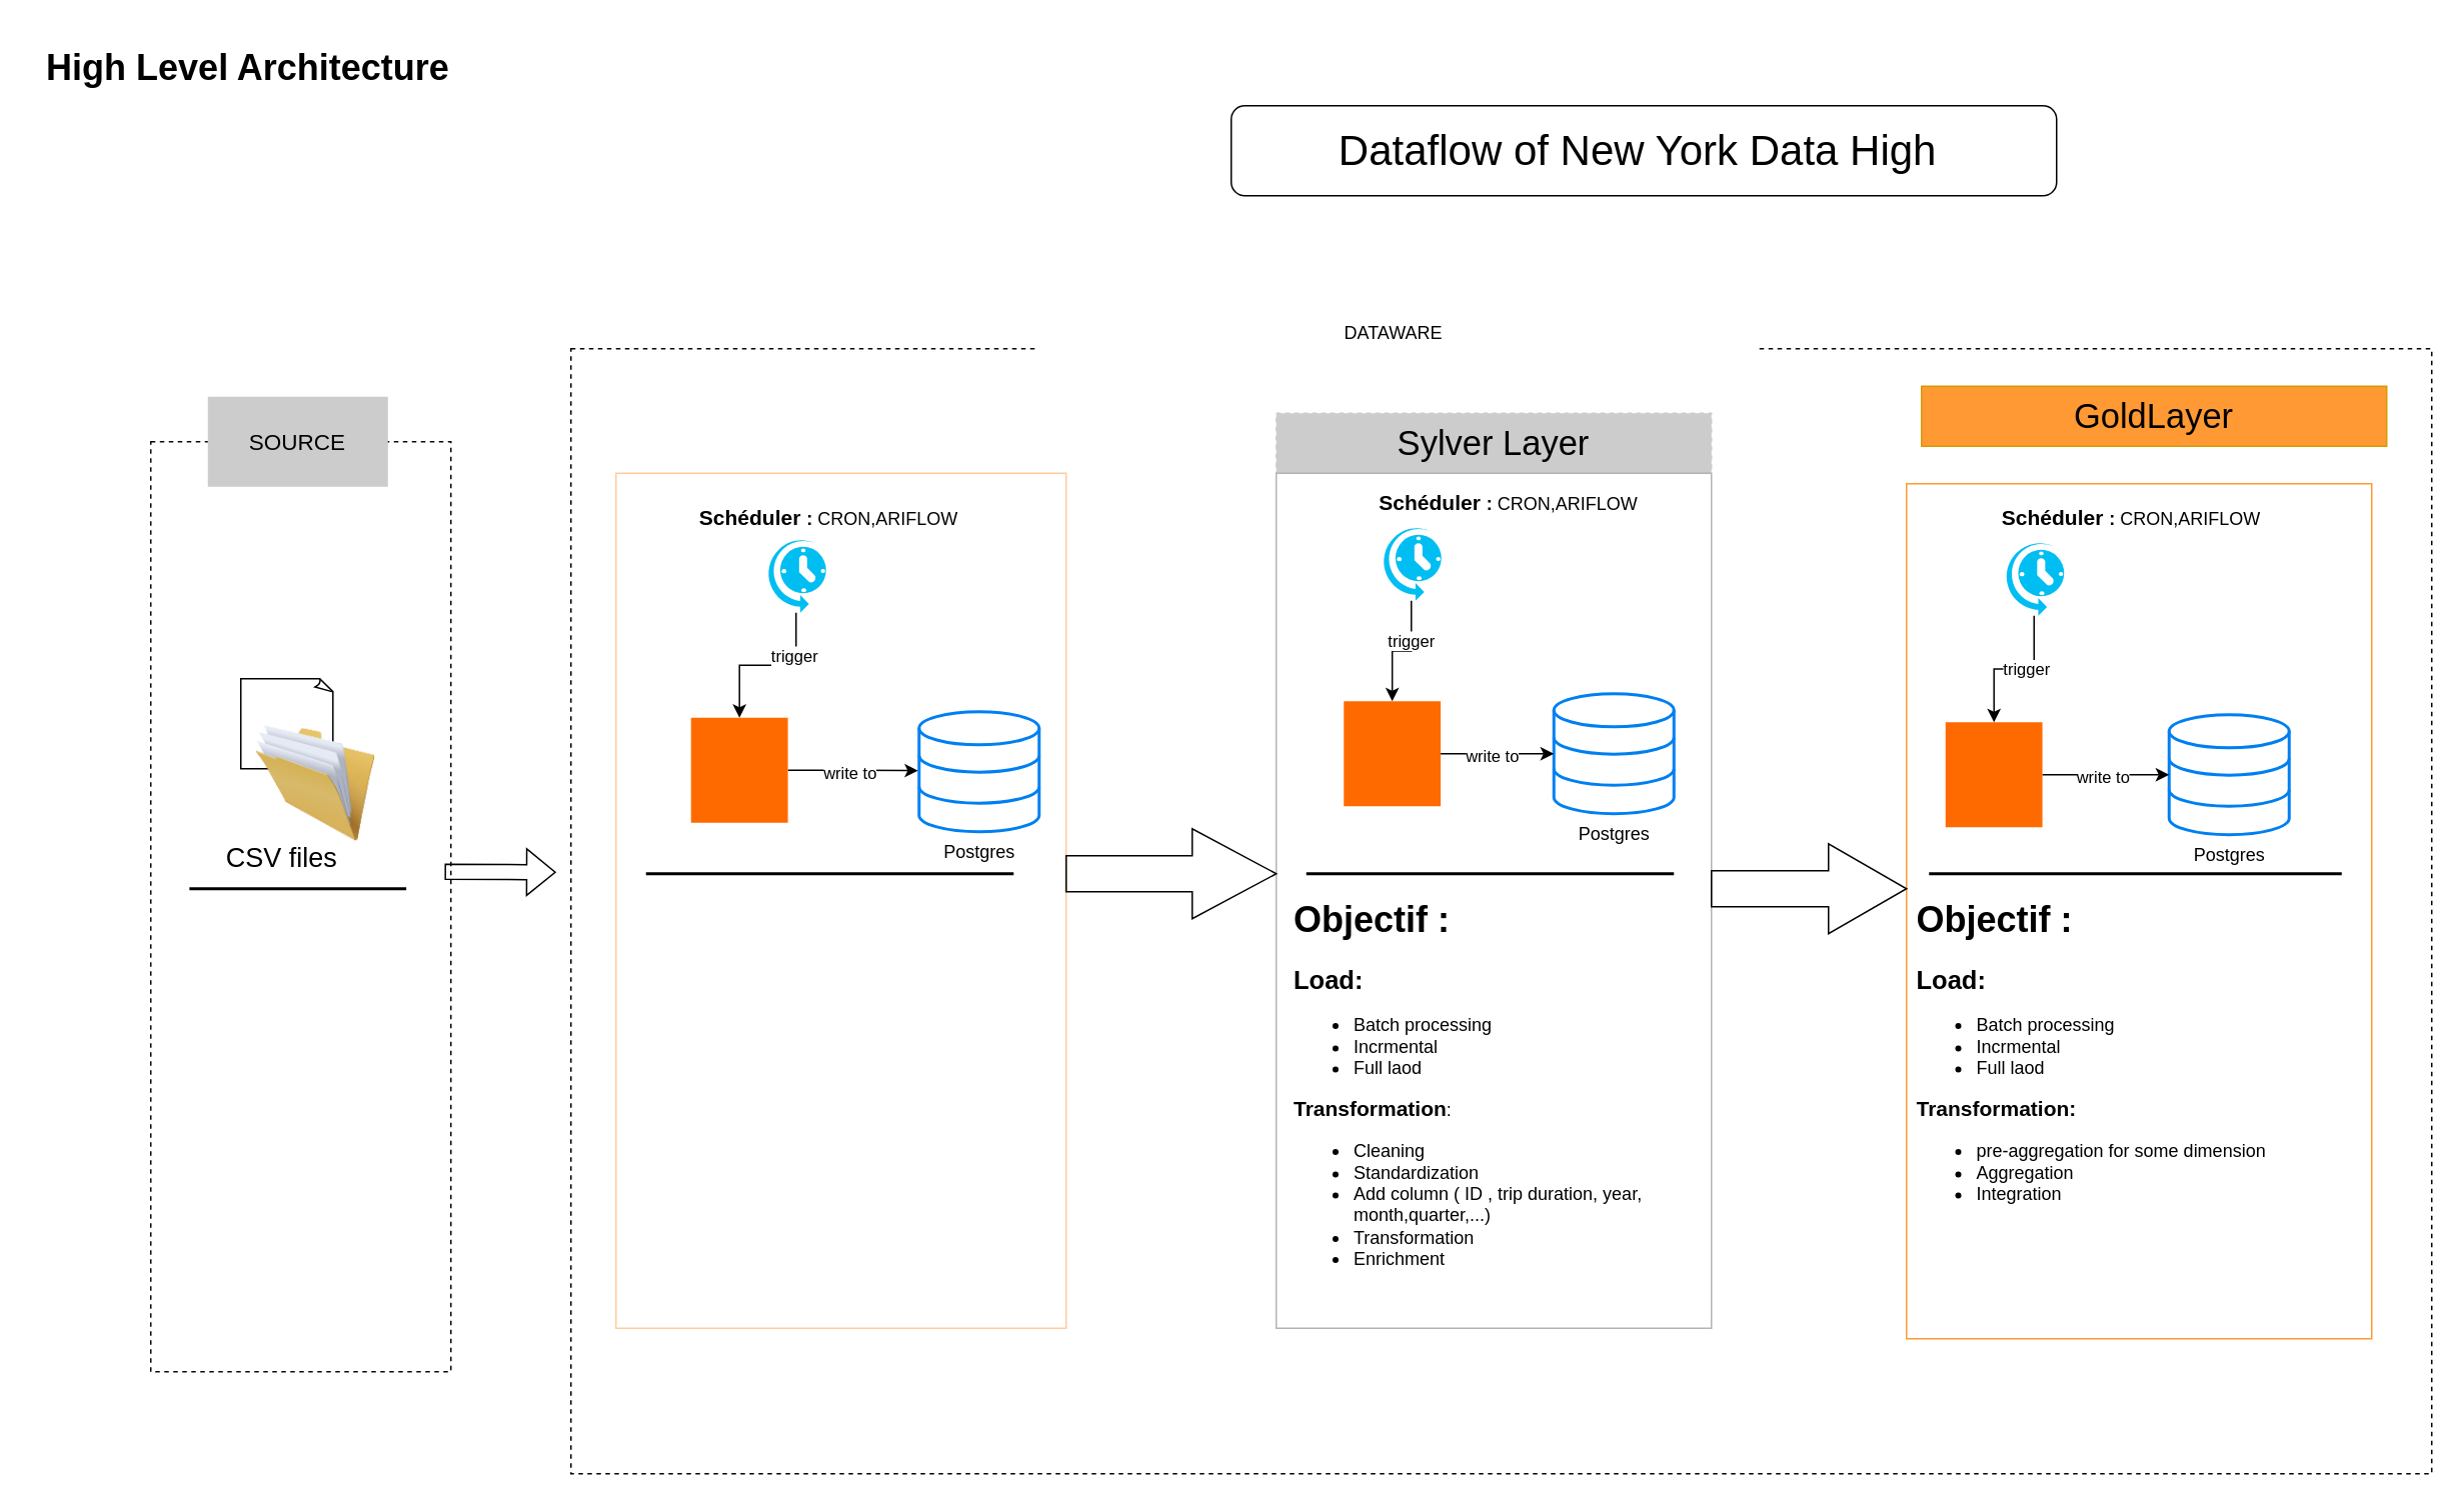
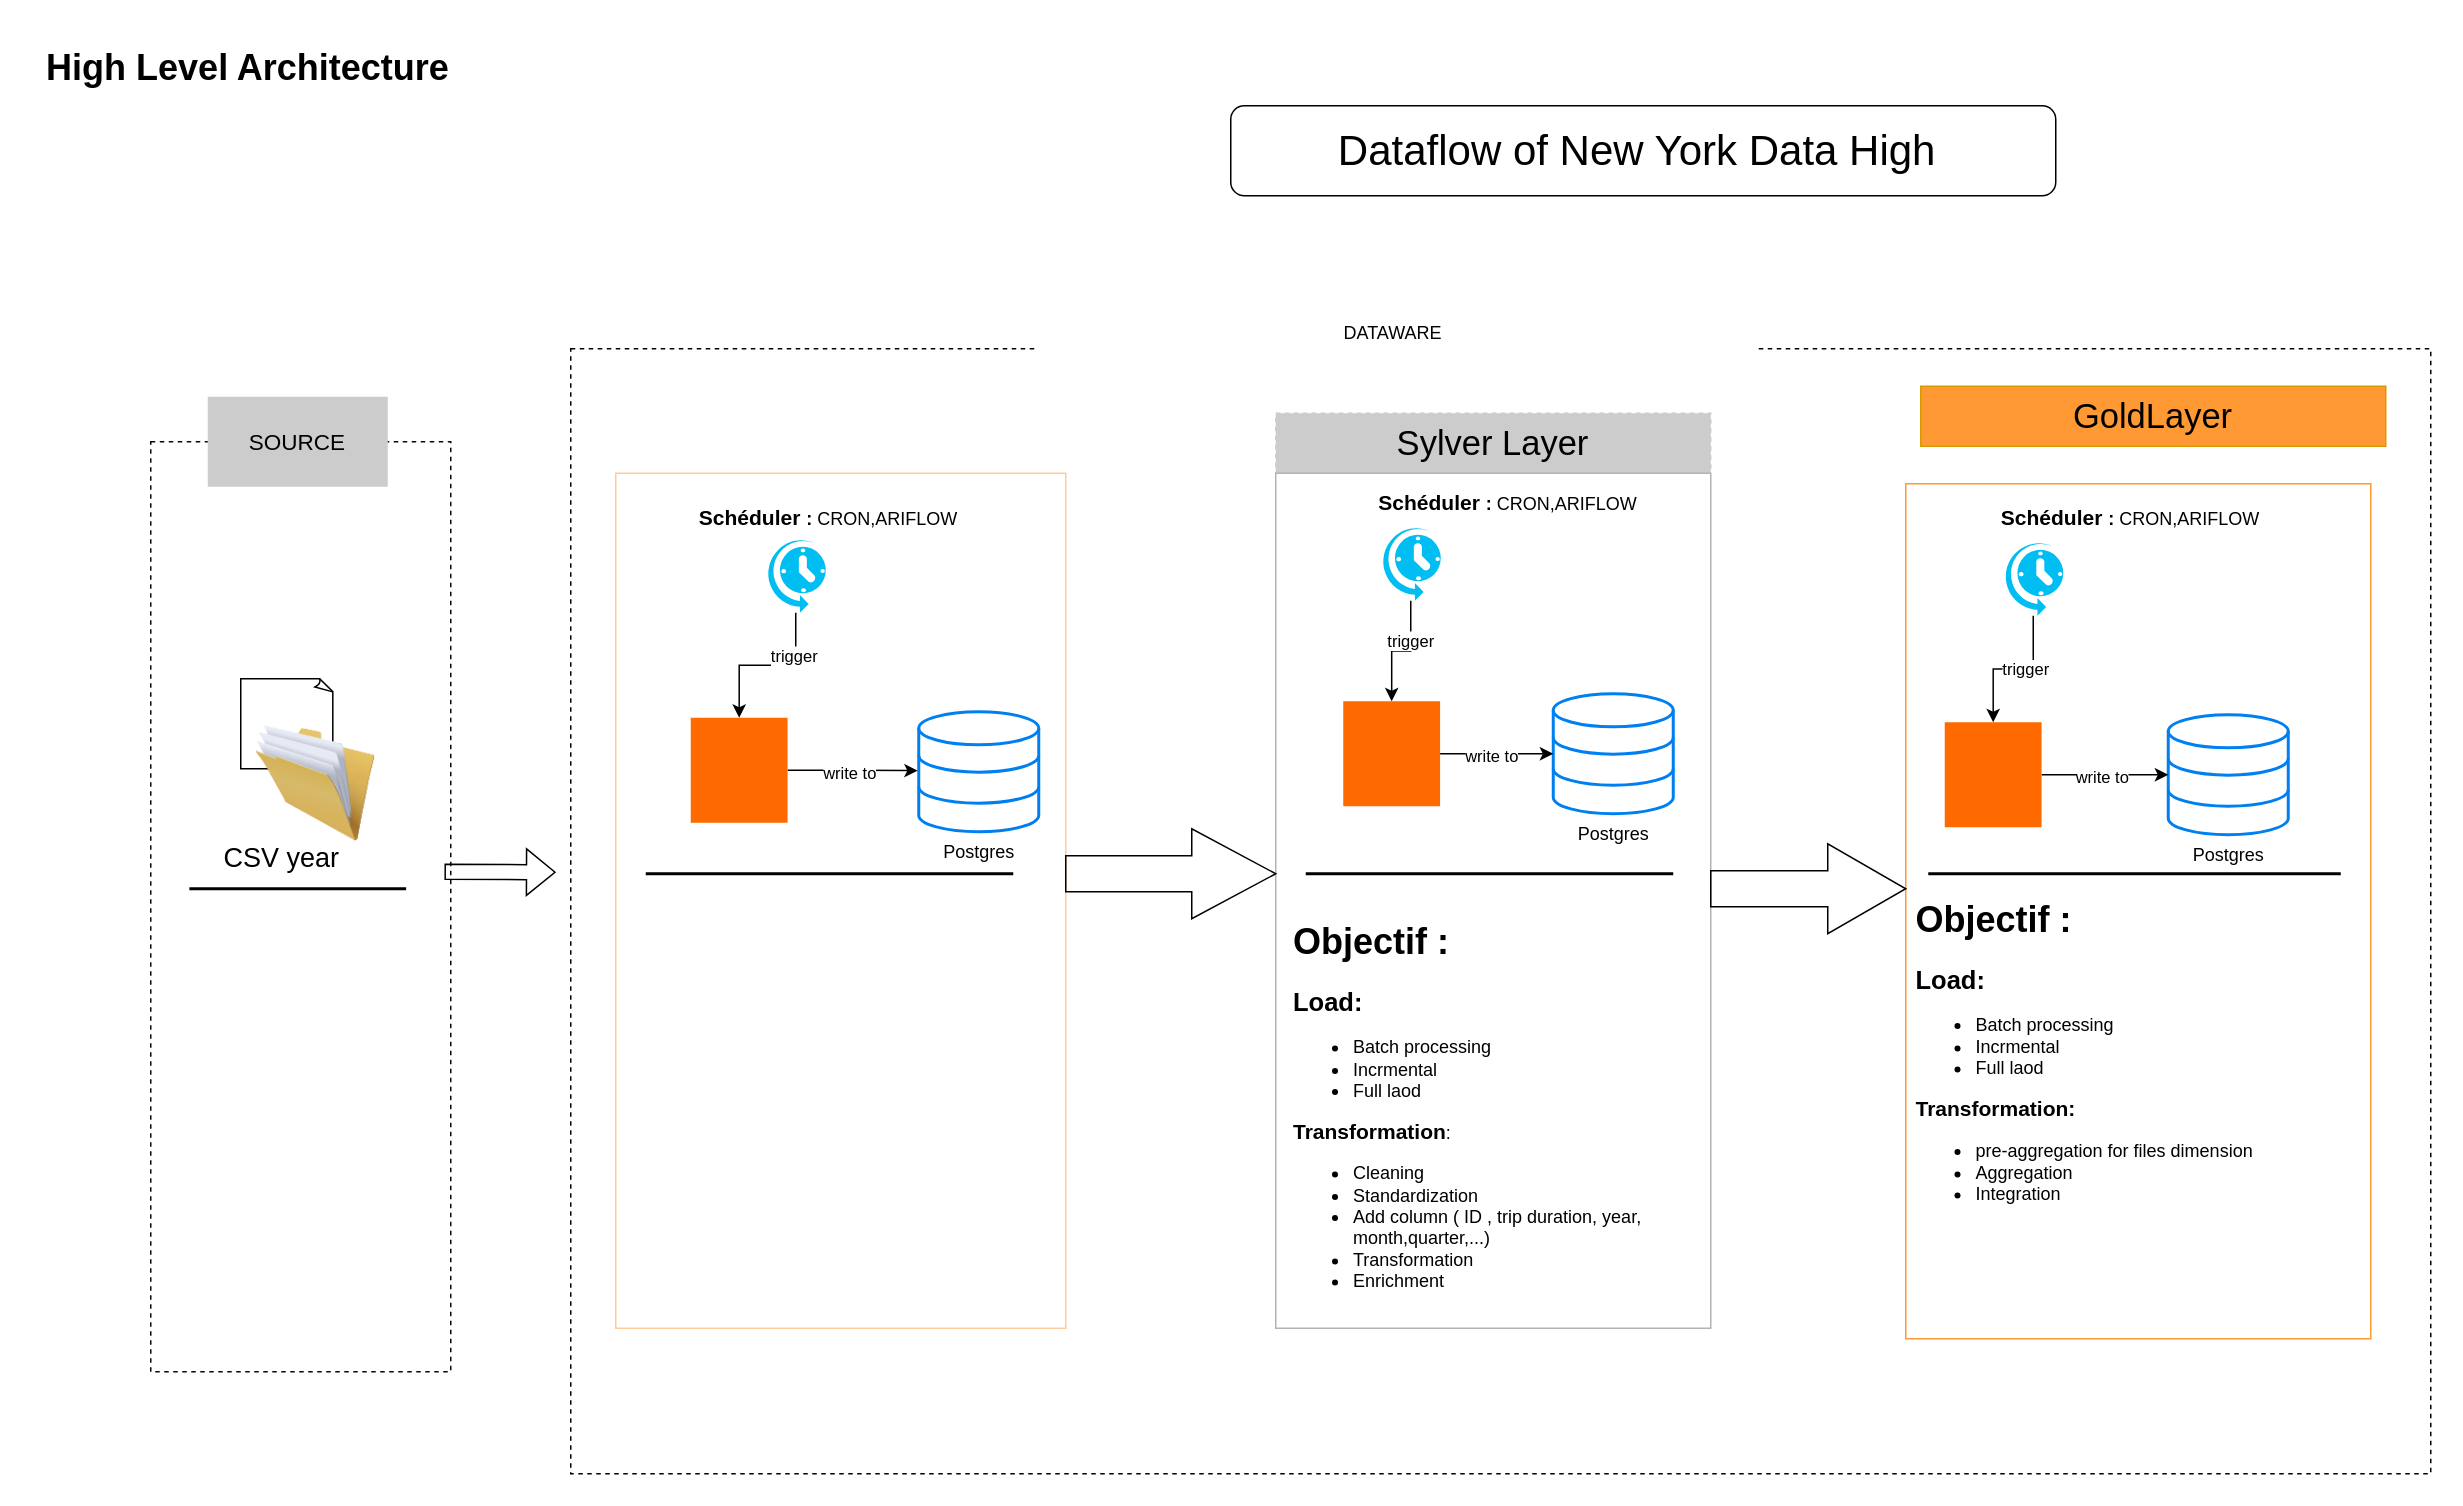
- <mxCell id="15" value="&lt;font style=&quot;font-size: 18px;&quot;&gt;CSV files&lt;/font&gt;" style="text;html=1;align=center;verticalAlign=middle;whiteSpace=wrap;rounded=0;" parent="1" vertex="1"><mxGeometry x="135" y="552" width="105" height="40" as="geometry" /></mxCell>
+ <mxCell id="15" value="&lt;font style=&quot;font-size: 18px;&quot;&gt;CSV year&lt;/font&gt;" style="text;html=1;align=center;verticalAlign=middle;whiteSpace=wrap;rounded=0;" parent="1" vertex="1"><mxGeometry x="135" y="552" width="105" height="40" as="geometry" /></mxCell>
- <mxCell id="48" value="&lt;h1 style=&quot;margin-top: 0px;&quot;&gt;Objectif :&amp;nbsp;&lt;/h1&gt;&lt;p&gt;&lt;b&gt;&lt;font style=&quot;font-size: 17px;&quot;&gt;Load:&lt;/font&gt;&lt;/b&gt;&amp;nbsp;&lt;/p&gt;&lt;p&gt;&lt;/p&gt;&lt;ul&gt;&lt;li&gt;Batch processing&lt;/li&gt;&lt;li&gt;Incrmental&lt;/li&gt;&lt;li&gt;Full laod&lt;/li&gt;&lt;/ul&gt;&lt;div&gt;&lt;b&gt;&lt;font style=&quot;font-size: 14px;&quot;&gt;Transformation:&lt;/font&gt;&lt;/b&gt;&lt;/div&gt;&lt;div&gt;&lt;ul&gt;&lt;li&gt;pre-aggregation for some dimension&lt;/li&gt;&lt;li&gt;Aggregation&lt;/li&gt;&lt;li&gt;Integration&lt;/li&gt;&lt;/ul&gt;&lt;/div&gt;&lt;p&gt;&lt;/p&gt;" style="text;html=1;whiteSpace=wrap;overflow=hidden;rounded=0;" parent="1" vertex="1"><mxGeometry x="1275" y="592" width="295" height="280" as="geometry" /></mxCell>
+ <mxCell id="48" value="&lt;h1 style=&quot;margin-top: 0px;&quot;&gt;Objectif :&amp;nbsp;&lt;/h1&gt;&lt;p&gt;&lt;b&gt;&lt;font style=&quot;font-size: 17px;&quot;&gt;Load:&lt;/font&gt;&lt;/b&gt;&amp;nbsp;&lt;/p&gt;&lt;p&gt;&lt;/p&gt;&lt;ul&gt;&lt;li&gt;Batch processing&lt;/li&gt;&lt;li&gt;Incrmental&lt;/li&gt;&lt;li&gt;Full laod&lt;/li&gt;&lt;/ul&gt;&lt;div&gt;&lt;b&gt;&lt;font style=&quot;font-size: 14px;&quot;&gt;Transformation:&lt;/font&gt;&lt;/b&gt;&lt;/div&gt;&lt;div&gt;&lt;ul&gt;&lt;li&gt;pre-aggregation for files dimension&lt;/li&gt;&lt;li&gt;Aggregation&lt;/li&gt;&lt;li&gt;Integration&lt;/li&gt;&lt;/ul&gt;&lt;/div&gt;&lt;p&gt;&lt;/p&gt;" style="text;html=1;whiteSpace=wrap;overflow=hidden;rounded=0;" parent="1" vertex="1"><mxGeometry x="1275" y="592" width="295" height="280" as="geometry" /></mxCell>
- <mxCell id="35" value="&lt;h1 style=&quot;margin-top: 0px;&quot;&gt;Objectif :&amp;nbsp;&lt;/h1&gt;&lt;p&gt;&lt;b&gt;&lt;font style=&quot;font-size: 17px;&quot;&gt;Load:&lt;/font&gt;&lt;/b&gt;&amp;nbsp;&lt;/p&gt;&lt;p&gt;&lt;/p&gt;&lt;ul&gt;&lt;li&gt;Batch processing&lt;/li&gt;&lt;li&gt;Incrmental&lt;/li&gt;&lt;li&gt;Full laod&lt;/li&gt;&lt;/ul&gt;&lt;div&gt;&lt;b&gt;&lt;font style=&quot;font-size: 14px;&quot;&gt;Transformation&lt;/font&gt;&lt;/b&gt;:&lt;/div&gt;&lt;div&gt;&lt;ul&gt;&lt;li&gt;Cleaning&lt;/li&gt;&lt;li&gt;Standardization&lt;/li&gt;&lt;li&gt;Add column ( ID , trip duration, year, month,quarter,...)&lt;/li&gt;&lt;li&gt;Transformation&lt;/li&gt;&lt;li&gt;Enrichment&lt;/li&gt;&lt;/ul&gt;&lt;/div&gt;&lt;p&gt;&lt;/p&gt;" style="text;html=1;whiteSpace=wrap;overflow=hidden;rounded=0;" parent="1" vertex="1"><mxGeometry x="860" y="592" width="270" height="270" as="geometry" /></mxCell>
+ <mxCell id="35" value="&lt;h1 style=&quot;margin-top: 0px;&quot;&gt;Objectif :&amp;nbsp;&lt;/h1&gt;&lt;p&gt;&lt;b&gt;&lt;font style=&quot;font-size: 17px;&quot;&gt;Load:&lt;/font&gt;&lt;/b&gt;&amp;nbsp;&lt;/p&gt;&lt;p&gt;&lt;/p&gt;&lt;ul&gt;&lt;li&gt;Batch processing&lt;/li&gt;&lt;li&gt;Incrmental&lt;/li&gt;&lt;li&gt;Full laod&lt;/li&gt;&lt;/ul&gt;&lt;div&gt;&lt;b&gt;&lt;font style=&quot;font-size: 14px;&quot;&gt;Transformation&lt;/font&gt;&lt;/b&gt;:&lt;/div&gt;&lt;div&gt;&lt;ul&gt;&lt;li&gt;Cleaning&lt;/li&gt;&lt;li&gt;Standardization&lt;/li&gt;&lt;li&gt;Add column ( ID , trip duration, year, month,quarter,...)&lt;/li&gt;&lt;li&gt;Transformation&lt;/li&gt;&lt;li&gt;Enrichment&lt;/li&gt;&lt;/ul&gt;&lt;/div&gt;&lt;p&gt;&lt;/p&gt;" style="text;html=1;whiteSpace=wrap;overflow=hidden;rounded=0;" parent="1" vertex="1"><mxGeometry x="860" y="607" width="270" height="270" as="geometry" /></mxCell>
